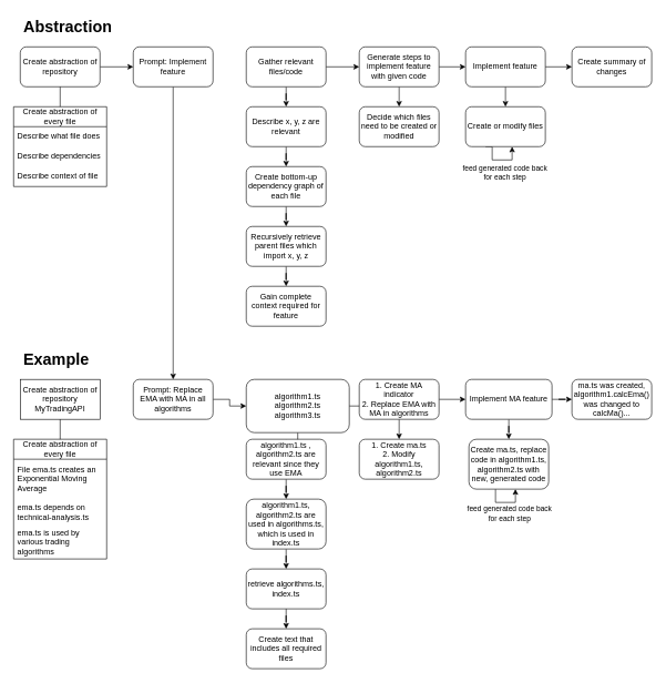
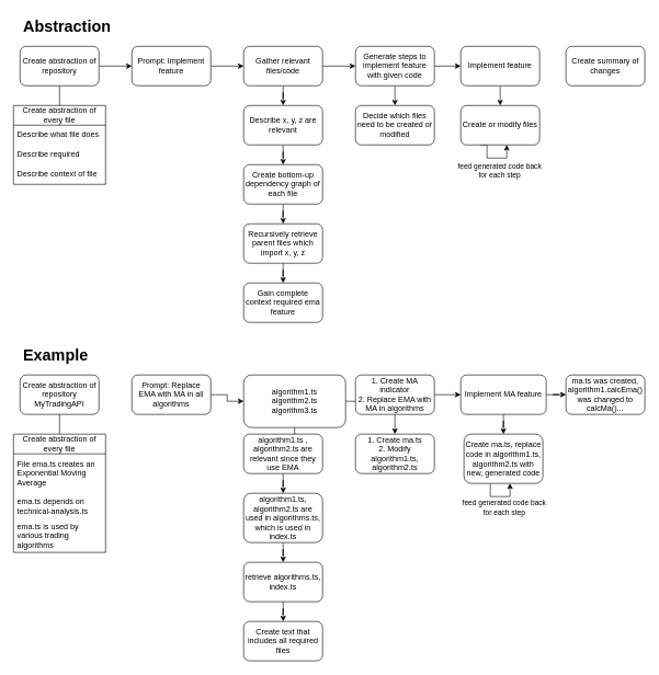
- <mxCell id="26" value="" style="edgeStyle=orthogonalEdgeStyle;rounded=0;orthogonalLoop=1;jettySize=auto;html=1;" edge="1" parent="1" source="27" target="31"><mxGeometry relative="1" as="geometry" /></mxCell>
- <mxCell id="6" value="Describe dependencies" style="text;strokeColor=none;fillColor=none;align=left;verticalAlign=middle;spacingLeft=4;spacingRight=4;overflow=hidden;points=[[0,0.5],[1,0.5]];portConstraint=eastwest;rotatable=0;whiteSpace=wrap;html=1;" vertex="1" parent="4"><mxGeometry y="60" width="140" height="30" as="geometry" /></mxCell>
+ <mxCell id="6" value="Describe required" style="text;strokeColor=none;fillColor=none;align=left;verticalAlign=middle;spacingLeft=4;spacingRight=4;overflow=hidden;points=[[0,0.5],[1,0.5]];portConstraint=eastwest;rotatable=0;whiteSpace=wrap;html=1;" vertex="1" parent="4"><mxGeometry y="60" width="140" height="30" as="geometry" /></mxCell>
- <mxCell id="20" value="Gain complete context required for feature" style="rounded=1;whiteSpace=wrap;html=1;" vertex="1" parent="1"><mxGeometry x="370" y="430" width="120" height="60" as="geometry" /></mxCell>
+ <mxCell id="20" value="Gain complete context required ema feature" style="rounded=1;whiteSpace=wrap;html=1;" vertex="1" parent="1"><mxGeometry x="370" y="430" width="120" height="60" as="geometry" /></mxCell>
- <mxCell id="8" value="" style="edgeStyle=orthogonalEdgeStyle;rounded=0;orthogonalLoop=1;jettySize=auto;html=1;" edge="1" parent="1" source="9" target="39"><mxGeometry relative="1" as="geometry" /></mxCell>
+ <mxCell id="8" value="" style="edgeStyle=orthogonalEdgeStyle;rounded=0;orthogonalLoop=1;jettySize=auto;html=1;" edge="1" parent="1" source="9" target="12"><mxGeometry relative="1" as="geometry" /></mxCell>
- <mxCell id="33" value="Create abstraction of repository MyTradingAPI" style="whiteSpace=wrap;html=1;rounded=0;" vertex="1" parent="1"><mxGeometry x="30" y="570" width="120" height="60" as="geometry" /></mxCell>
+ <mxCell id="33" value="Create abstraction of repository MyTradingAPI" style="rounded=1;whiteSpace=wrap;html=1;" vertex="1" parent="1"><mxGeometry x="30" y="570" width="120" height="60" as="geometry" /></mxCell>
